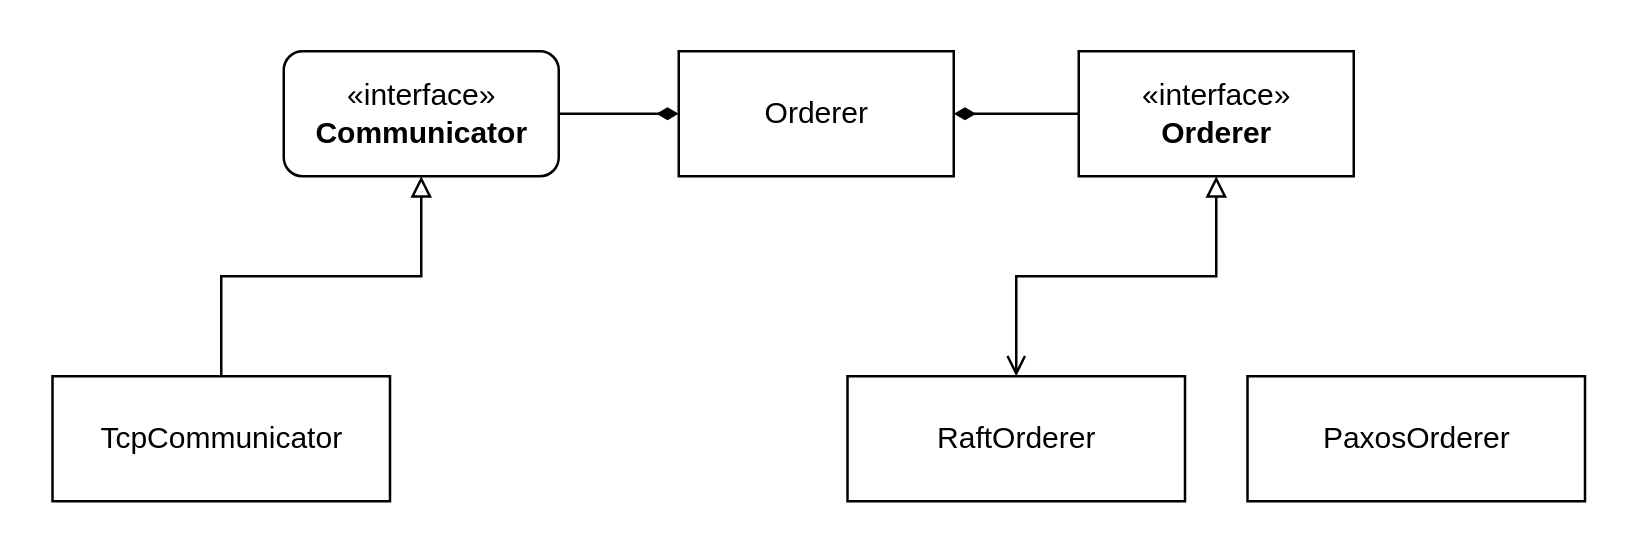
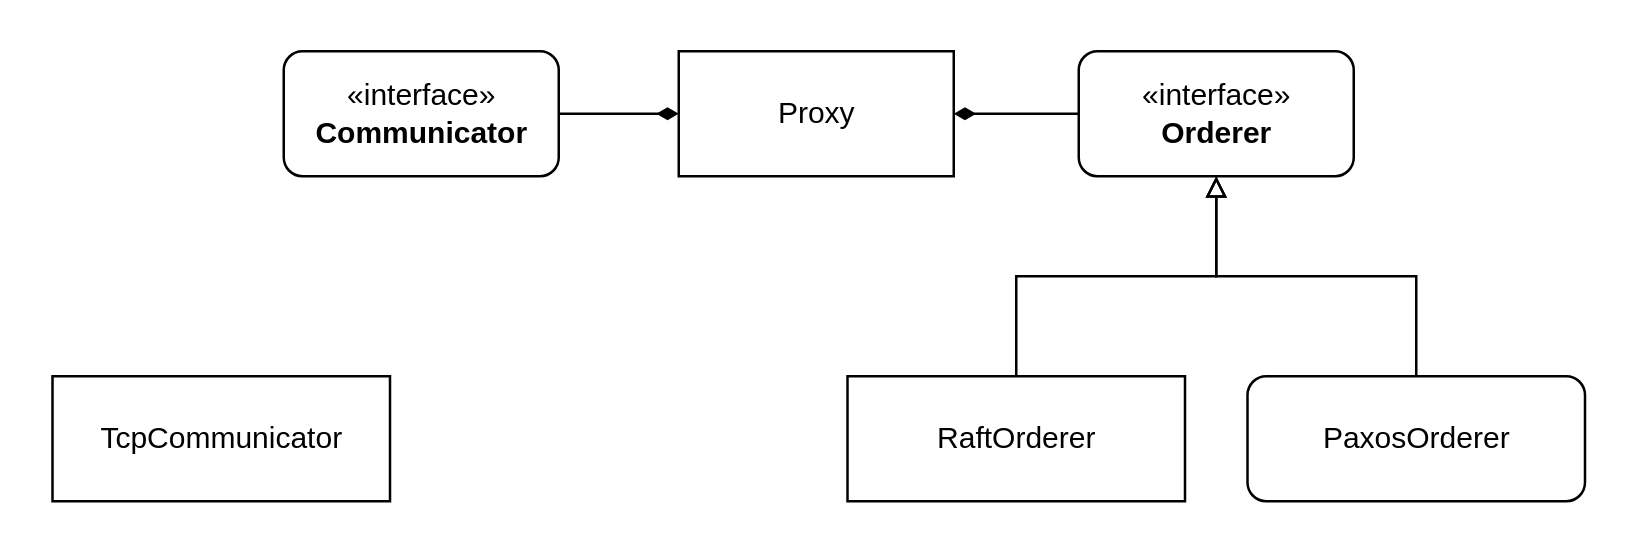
- <mxCell id="4" value="Orderer" style="html=1;" vertex="1" parent="1"><mxGeometry x="271" y="20" width="110" height="50" as="geometry" /></mxCell>
+ <mxCell id="4" value="Proxy" style="html=1;" vertex="1" parent="1"><mxGeometry x="271" y="20" width="110" height="50" as="geometry" /></mxCell>
- <mxCell id="9" value="«interface»&lt;br&gt;&lt;b&gt;Orderer&lt;/b&gt;" style="html=1;" vertex="1" parent="1"><mxGeometry x="431" y="20" width="110" height="50" as="geometry" /></mxCell>
+ <mxCell id="9" value="«interface»&lt;br&gt;&lt;b&gt;Orderer&lt;/b&gt;" style="html=1;rounded=1;" vertex="1" parent="1"><mxGeometry x="431" y="20" width="110" height="50" as="geometry" /></mxCell>
- <mxCell id="5" style="edgeStyle=orthogonalEdgeStyle;rounded=0;orthogonalLoop=1;jettySize=auto;html=1;startArrow=block;startFill=0;endArrow=none;endFill=0;" edge="1" parent="1" source="6" target="11"><mxGeometry relative="1" as="geometry" /></mxCell>
+ <mxCell id="8" style="edgeStyle=orthogonalEdgeStyle;rounded=0;orthogonalLoop=1;jettySize=auto;html=1;startArrow=block;startFill=0;endArrow=none;endFill=0;" edge="1" parent="1" source="9" target="14"><mxGeometry relative="1" as="geometry" /></mxCell>
- <mxCell id="7" style="edgeStyle=orthogonalEdgeStyle;rounded=0;orthogonalLoop=1;jettySize=auto;html=1;startArrow=block;startFill=0;endArrow=open;endFill=0;" edge="1" parent="1" source="9" target="13"><mxGeometry relative="1" as="geometry" /></mxCell>
+ <mxCell id="7" style="edgeStyle=orthogonalEdgeStyle;rounded=0;orthogonalLoop=1;jettySize=auto;html=1;startArrow=block;startFill=0;endArrow=none;endFill=0;" edge="1" parent="1" source="9" target="13"><mxGeometry relative="1" as="geometry" /></mxCell>
- <mxCell id="14" value="PaxosOrderer" style="html=1;fontStyle=0" vertex="1" parent="12"><mxGeometry x="160" width="135" height="50" as="geometry" /></mxCell>
+ <mxCell id="14" value="PaxosOrderer" style="html=1;fontStyle=0;rounded=1;" vertex="1" parent="12"><mxGeometry x="160" width="135" height="50" as="geometry" /></mxCell>
